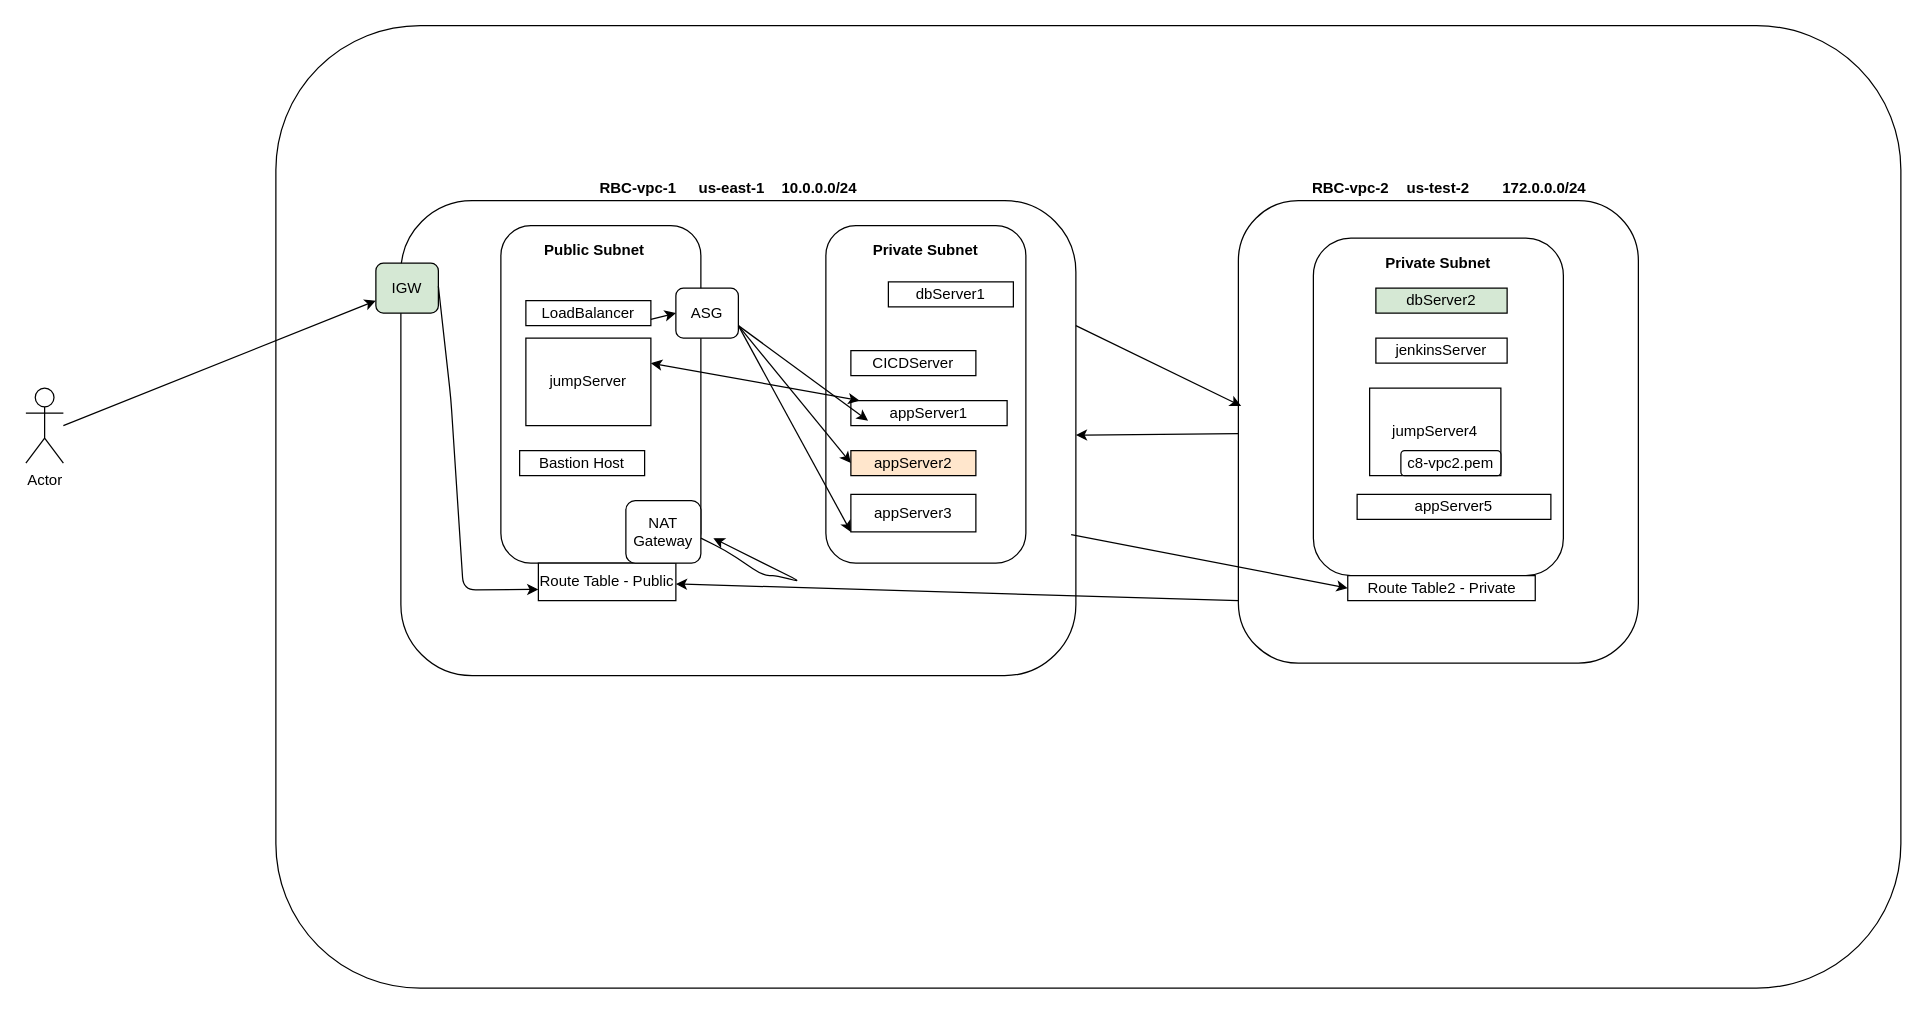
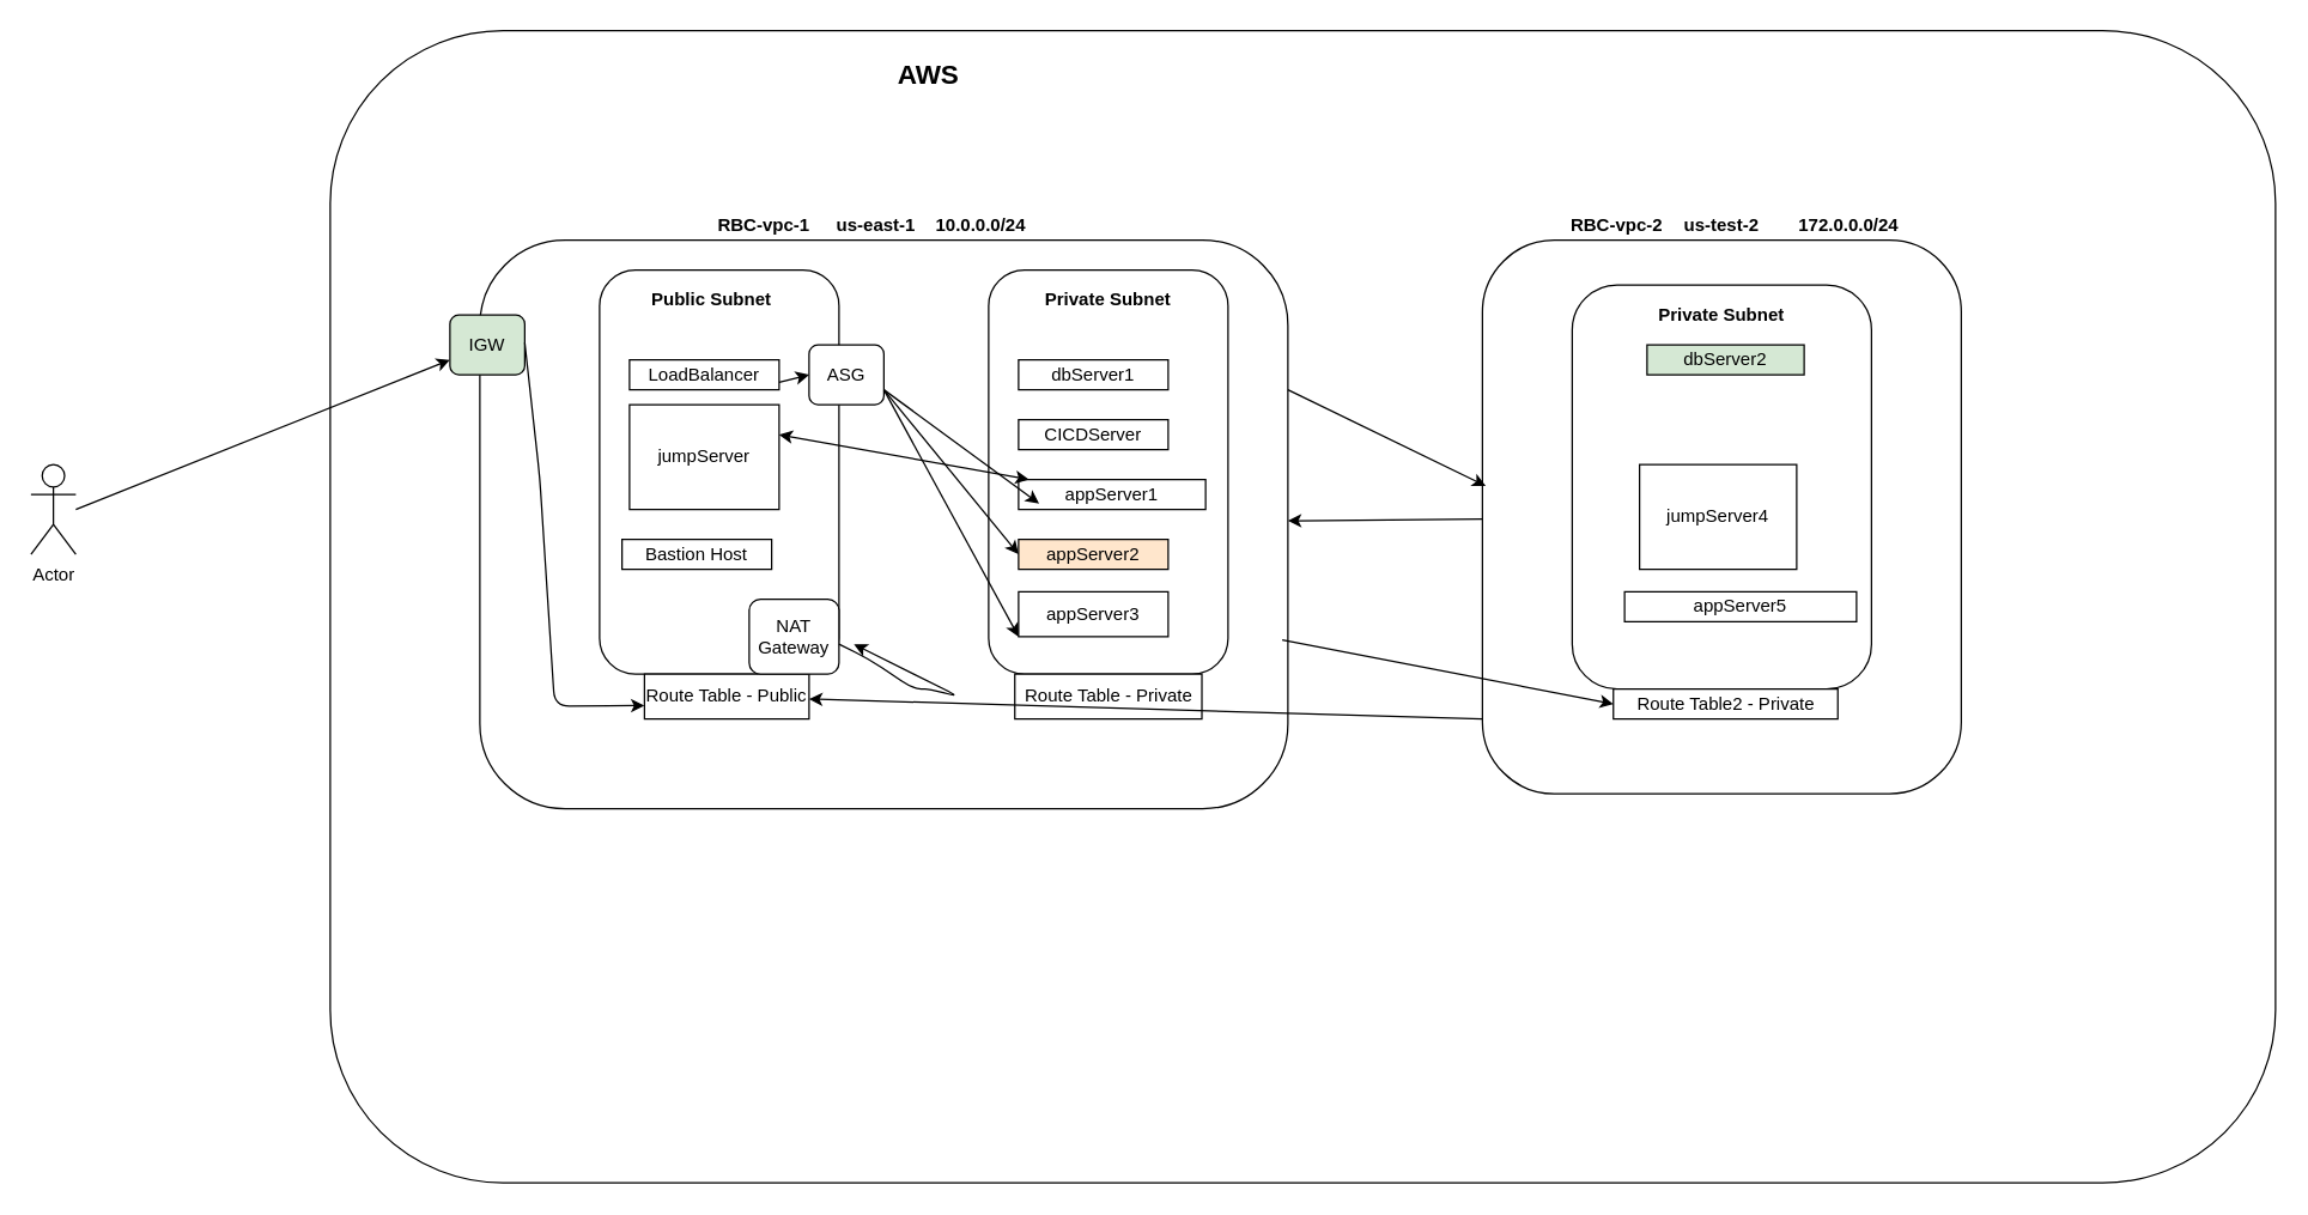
+ <mxCell id="3" value="&lt;b&gt;&lt;font style=&quot;font-size: 18px&quot;&gt;AWS&lt;/font&gt;&lt;/b&gt;" style="text;html=1;strokeColor=none;fillColor=none;align=center;verticalAlign=middle;whiteSpace=wrap;rounded=0;" parent="1" vertex="1"><mxGeometry x="600" y="40" width="40" height="20" as="geometry" /></mxCell>
- <mxCell id="12" value="dbServer1" style="rounded=0;whiteSpace=wrap;html=1;" parent="1" vertex="1"><mxGeometry x="710" y="225" width="100" height="20" as="geometry" /></mxCell>
+ <mxCell id="12" value="dbServer1" style="rounded=0;whiteSpace=wrap;html=1;" parent="1" vertex="1"><mxGeometry x="680" y="240" width="100" height="20" as="geometry" /></mxCell>
- <mxCell id="42" value="jenkinsServer" style="rounded=0;whiteSpace=wrap;html=1;" vertex="1" parent="1"><mxGeometry x="1100" y="270" width="105" height="20" as="geometry" /></mxCell>
- <mxCell id="48" value="c8-vpc2.pem" style="rounded=1;whiteSpace=wrap;html=1;" vertex="1" parent="1"><mxGeometry x="1120" y="360" width="80" height="20" as="geometry" /></mxCell>
+ <mxCell id="23" value="Route Table - Private" style="rounded=0;whiteSpace=wrap;html=1;" parent="1" vertex="1"><mxGeometry x="677.5" y="450" width="125" height="30" as="geometry" /></mxCell>
